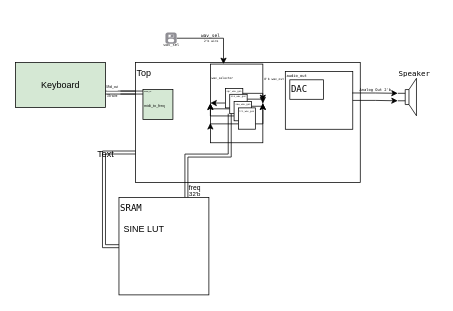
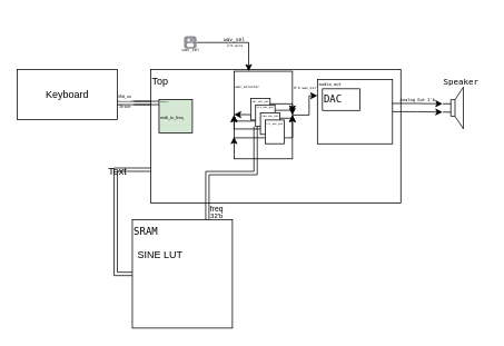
- <mxCell id="5" value="Keyboard" style="rounded=0;whiteSpace=wrap;html=1;movable=1;resizable=1;rotatable=1;deletable=1;editable=1;locked=0;connectable=1;fillColor=#d5e8d4;" parent="2" vertex="1"><mxGeometry y="63" width="120" height="60" as="geometry" /></mxCell>
+ <mxCell id="5" value="Keyboard" style="rounded=0;whiteSpace=wrap;html=1;movable=1;resizable=1;rotatable=1;deletable=1;editable=1;locked=0;connectable=1;" parent="2" vertex="1"><mxGeometry y="63" width="120" height="60" as="geometry" /></mxCell>
+ <mxCell id="11" style="edgeStyle=orthogonalEdgeStyle;rounded=0;orthogonalLoop=1;jettySize=auto;html=1;entryX=0;entryY=0.25;entryDx=0;entryDy=0;movable=1;resizable=1;rotatable=1;deletable=1;editable=1;locked=0;connectable=1;" parent="2" source="30" target="19" edge="1"><mxGeometry relative="1" as="geometry" /></mxCell>
